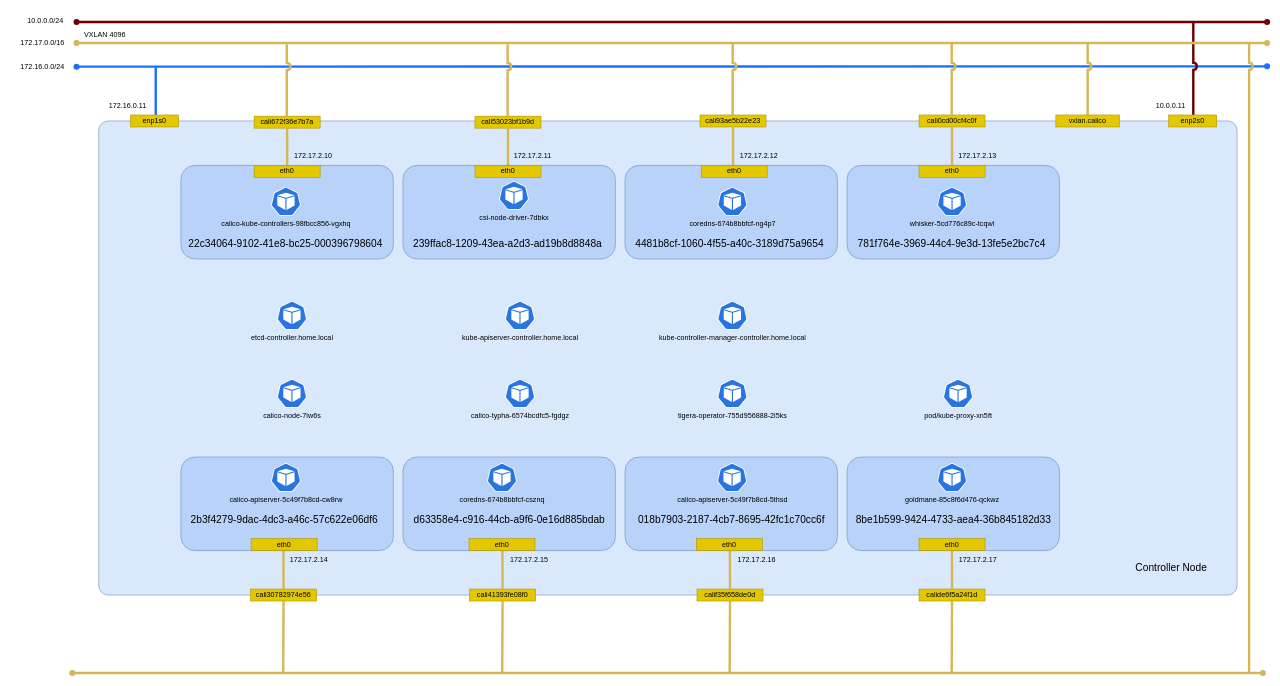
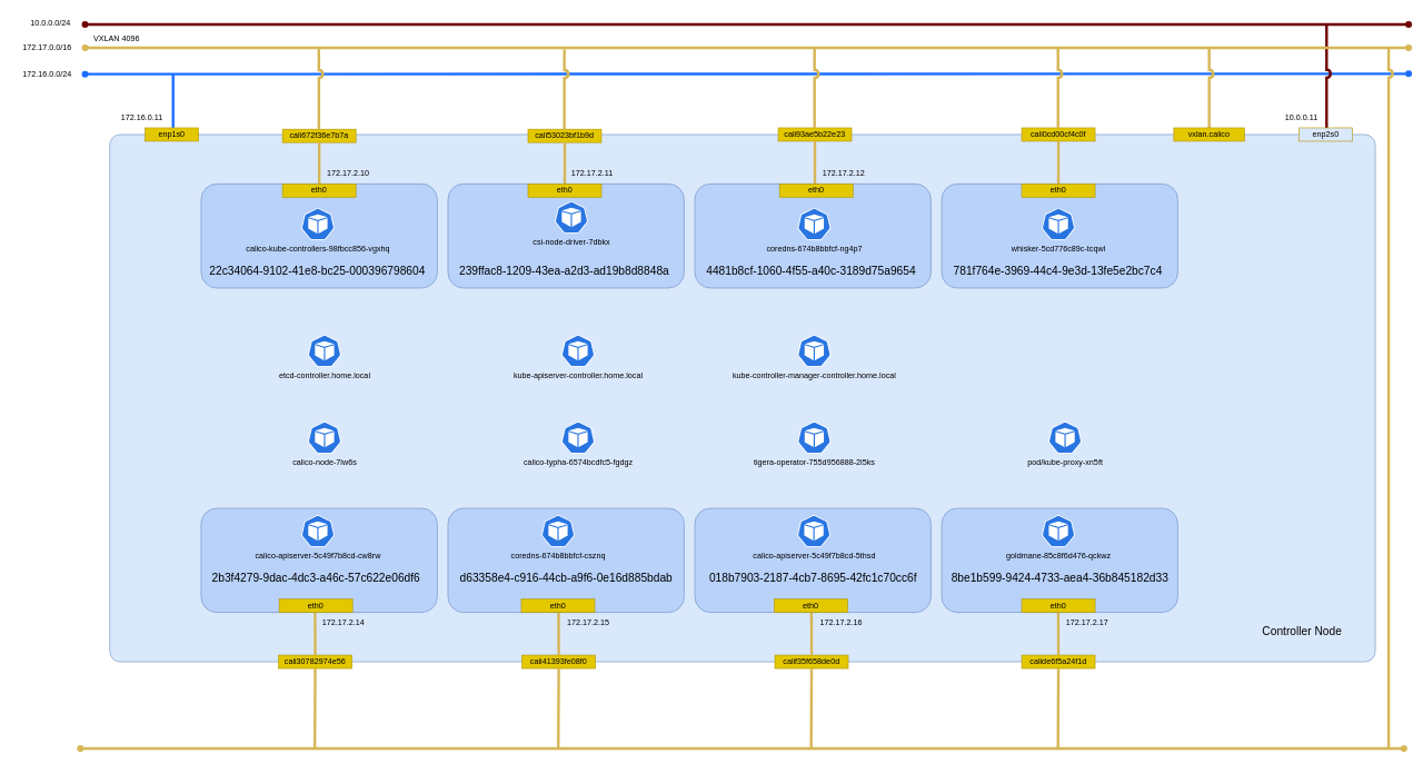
- <mxCell id="18" value="enp2s0" style="rounded=0;whiteSpace=wrap;html=1;fillColor=#e3c800;fontColor=#000000;strokeColor=#B09500;" parent="14" vertex="1"><mxGeometry x="1947" y="191" width="80" height="20" as="geometry" /></mxCell>
+ <mxCell id="18" value="enp2s0" style="rounded=0;whiteSpace=wrap;html=1;fillColor=#dae8fc;fontColor=#000000;strokeColor=#B09500;" parent="14" vertex="1"><mxGeometry x="1947" y="191" width="80" height="20" as="geometry" /></mxCell>
- <mxCell id="50" value="172.17.2.13" style="text;html=1;align=center;verticalAlign=middle;resizable=0;points=[];autosize=1;strokeColor=none;fillColor=none;" parent="46" vertex="1"><mxGeometry x="1583" y="245" width="90" height="30" as="geometry" /></mxCell>
